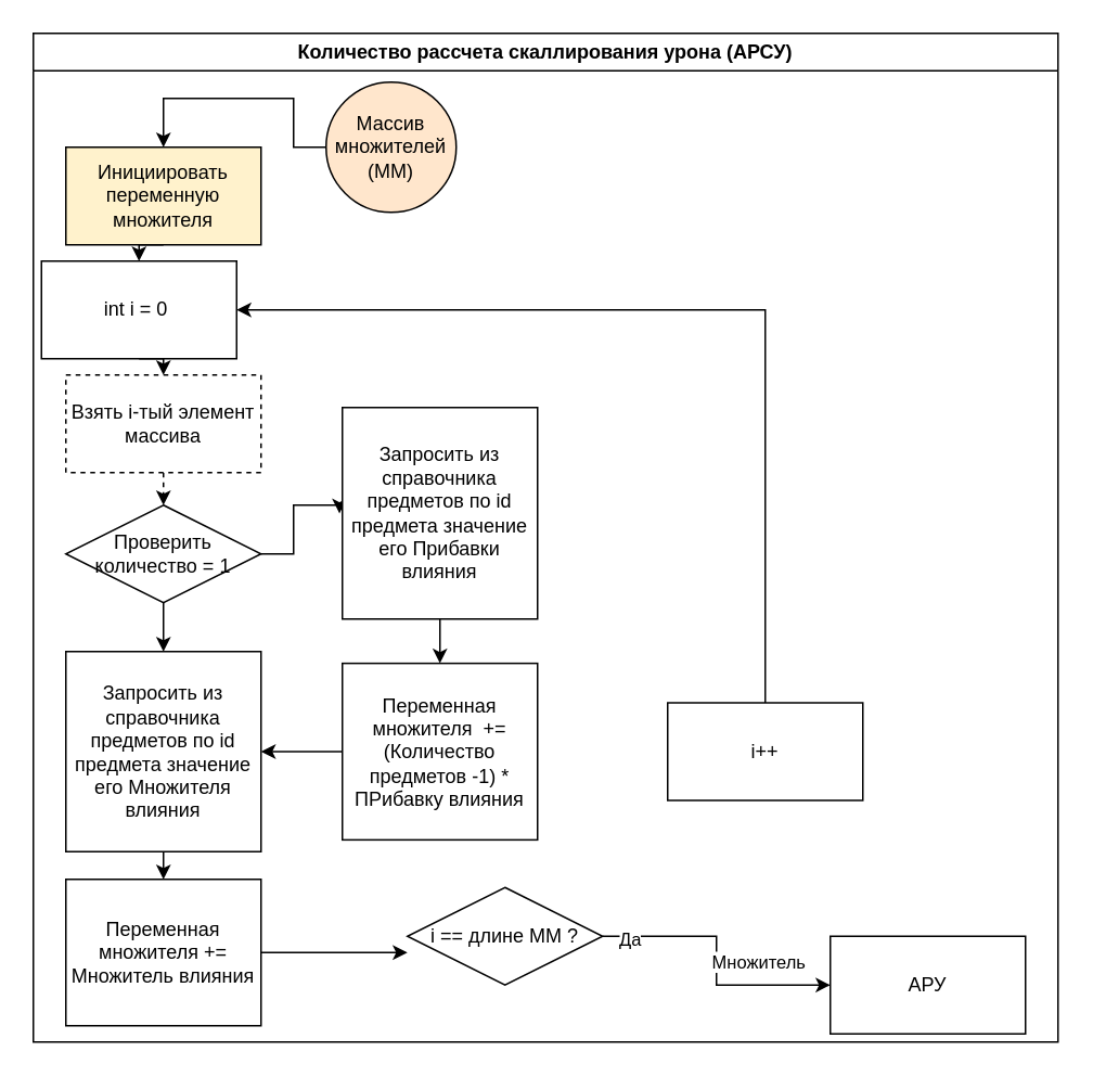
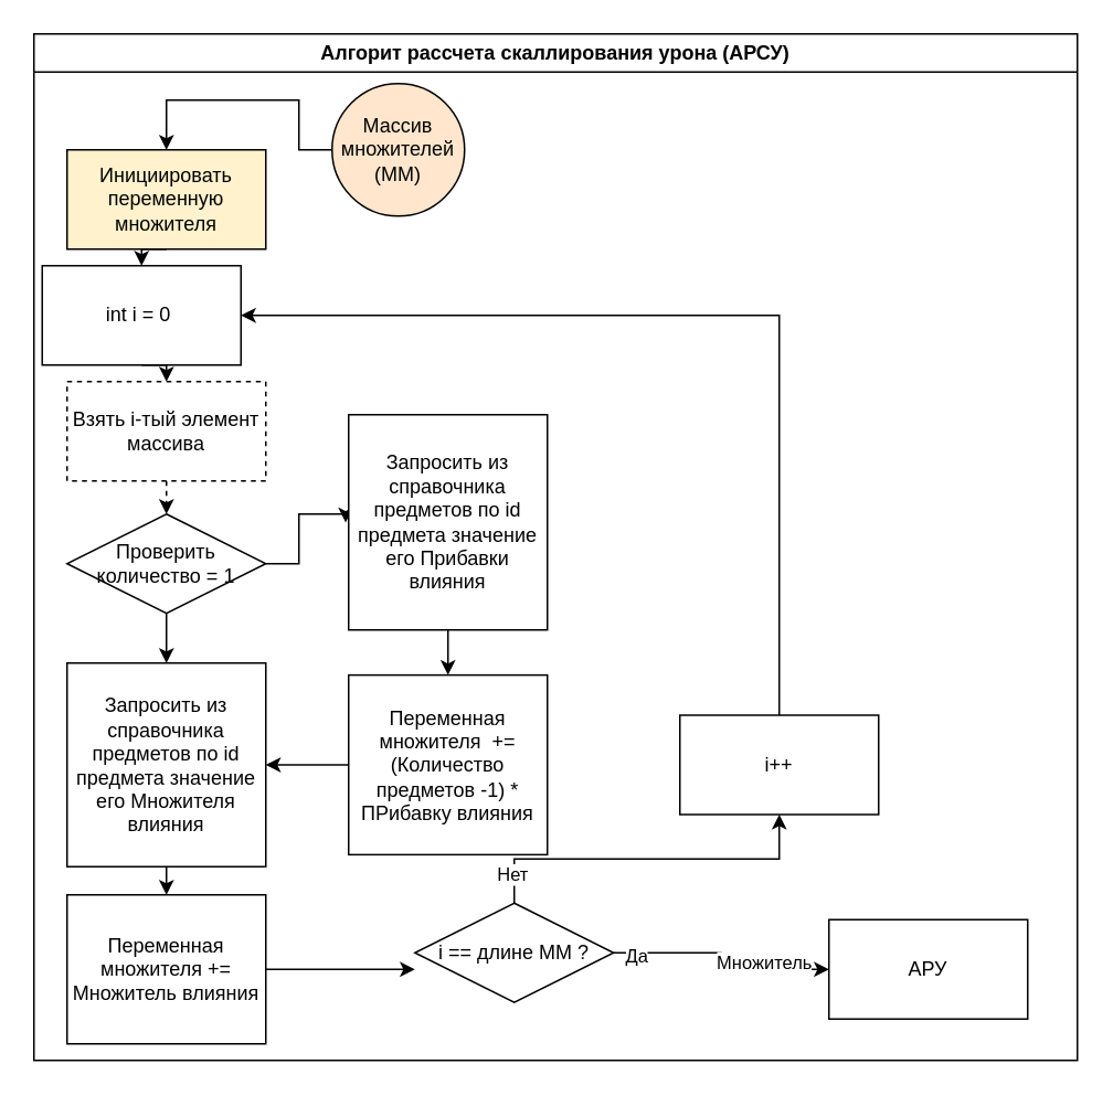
- <mxCell id="2" value="Количество рассчета скаллирования урона (АРСУ)" style="swimlane;whiteSpace=wrap;html=1;" vertex="1" parent="1"><mxGeometry x="20" y="20" width="630" height="620" as="geometry" /></mxCell>
+ <mxCell id="2" value="Алгорит рассчета скаллирования урона (АРСУ)" style="swimlane;whiteSpace=wrap;html=1;" vertex="1" parent="1"><mxGeometry x="20" y="20" width="630" height="620" as="geometry" /></mxCell>
+ <mxCell id="29" style="edgeStyle=orthogonalEdgeStyle;rounded=0;orthogonalLoop=1;jettySize=auto;html=1;exitX=0.5;exitY=0;exitDx=0;exitDy=0;" edge="1" parent="2" source="26" target="28"><mxGeometry relative="1" as="geometry"><mxPoint x="450" y="480" as="targetPoint" /></mxGeometry></mxCell>
+ <mxCell id="30" value="Нет" style="edgeLabel;html=1;align=center;verticalAlign=middle;resizable=0;points=[];" vertex="1" connectable="0" parent="29"><mxGeometry x="-0.834" y="2" relative="1" as="geometry"><mxPoint as="offset" /></mxGeometry></mxCell>
- <mxCell id="22" value="АРУ" style="rounded=0;whiteSpace=wrap;html=1;" vertex="1" parent="2"><mxGeometry x="490" y="555" width="120" height="60" as="geometry" /></mxCell>
+ <mxCell id="22" value="АРУ" style="rounded=0;whiteSpace=wrap;html=1;" vertex="1" parent="2"><mxGeometry x="480" y="535" width="120" height="60" as="geometry" /></mxCell>
